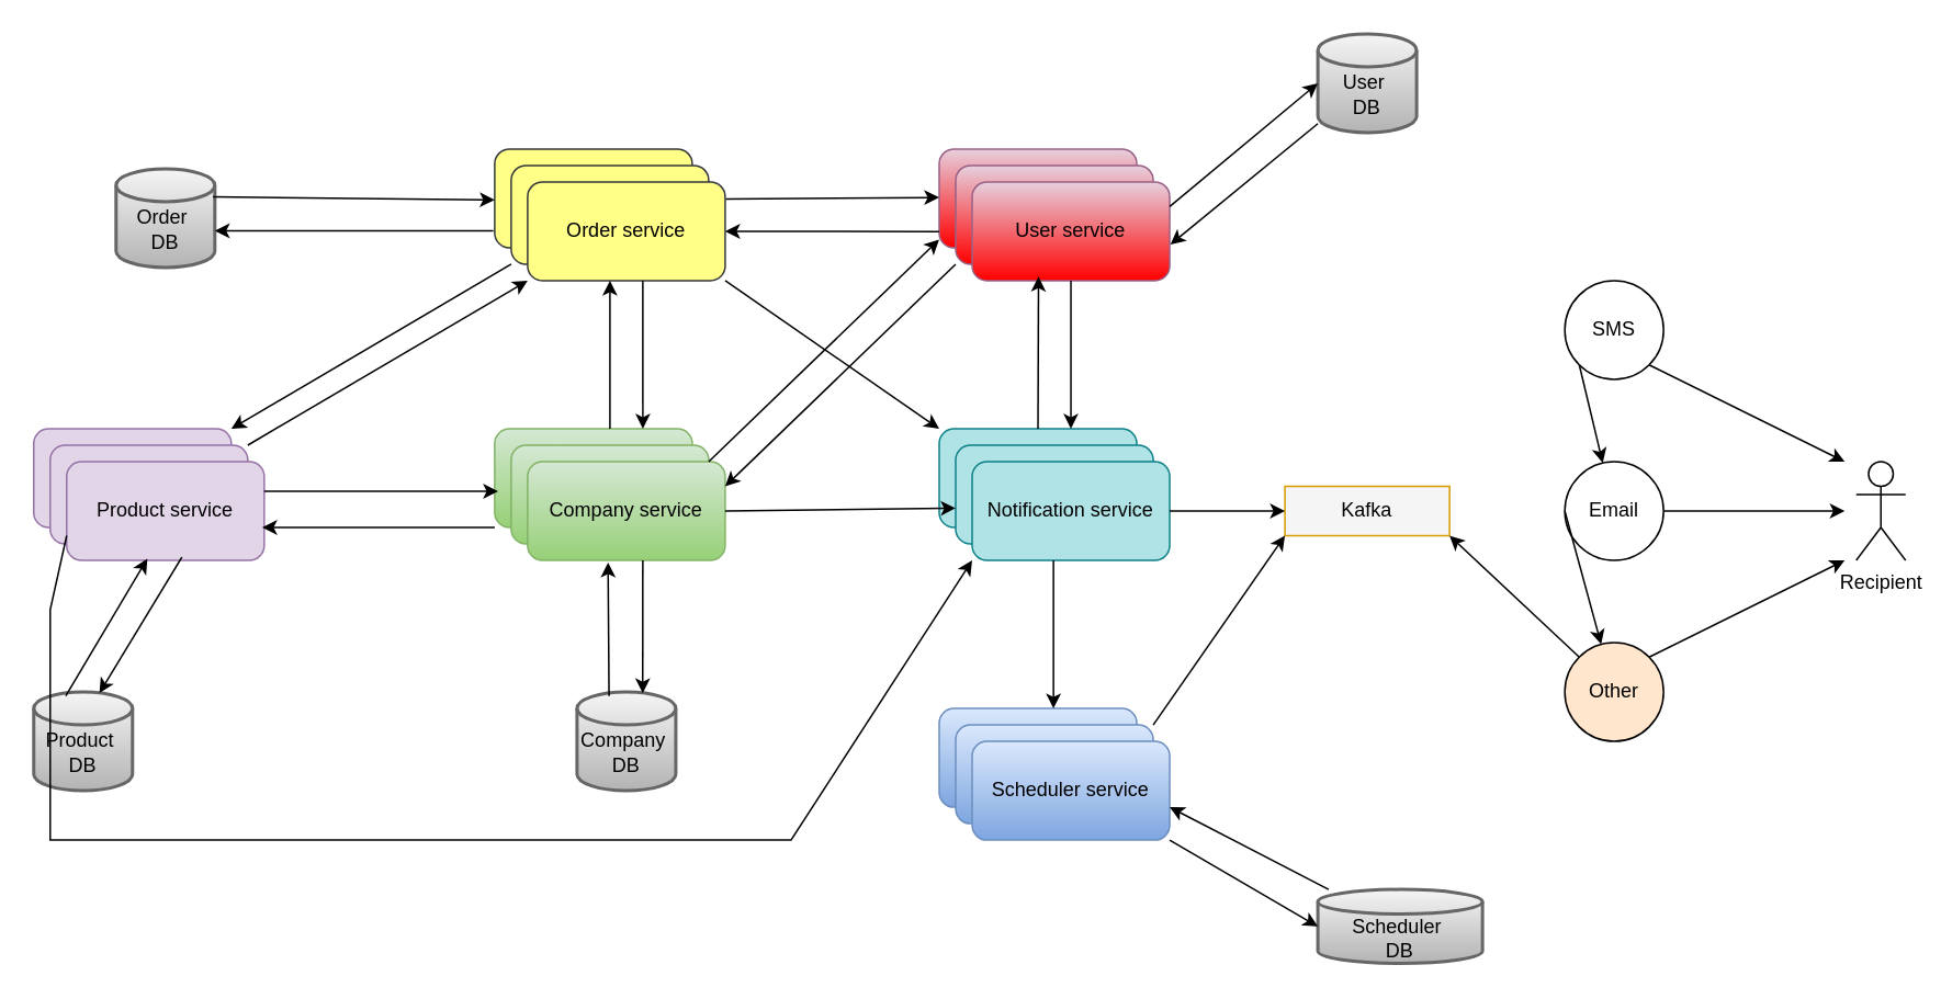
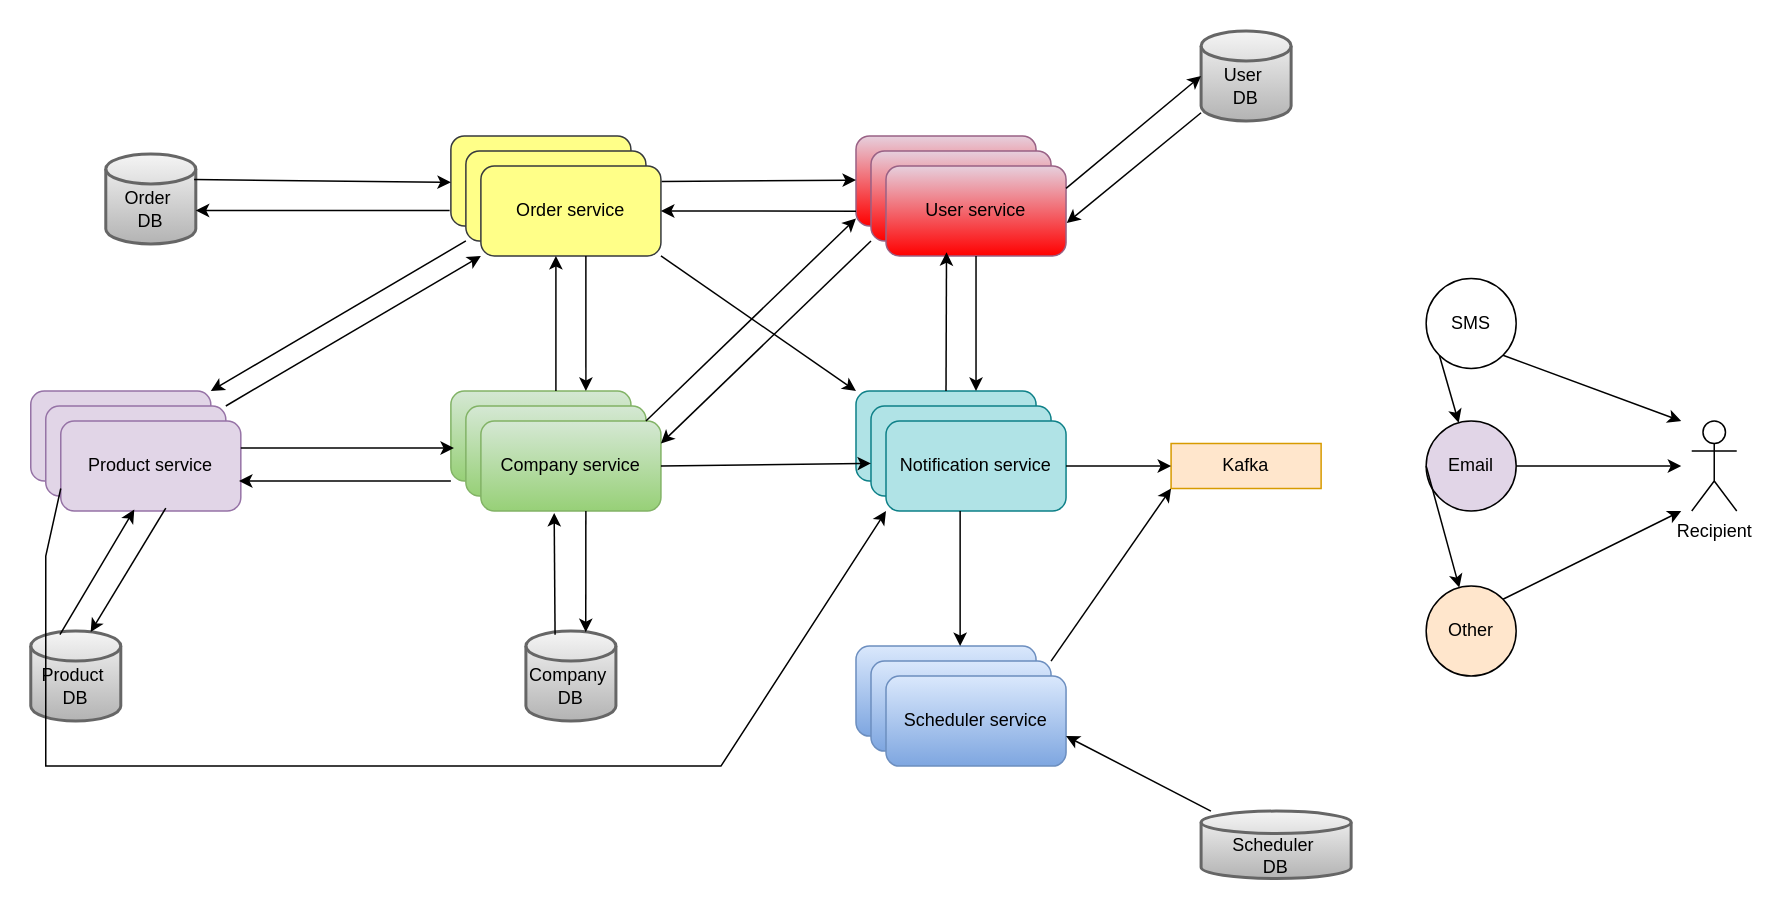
- <mxCell id="22" value="SMS" style="ellipse;whiteSpace=wrap;html=1;aspect=fixed;" vertex="1" parent="1"><mxGeometry x="950" y="170" width="60" height="60" as="geometry" /></mxCell>
+ <mxCell id="22" value="SMS" style="ellipse;whiteSpace=wrap;html=1;aspect=fixed;" vertex="1" parent="1"><mxGeometry x="950" y="185" width="60" height="60" as="geometry" /></mxCell>
- <mxCell id="5" value="Kafka" style="rounded=0;whiteSpace=wrap;html=1;fillColor=#f5f5f5;strokeColor=#d79b00;" vertex="1" parent="1"><mxGeometry x="780" y="295" width="100" height="30" as="geometry" /></mxCell>
+ <mxCell id="5" value="Kafka" style="rounded=0;whiteSpace=wrap;html=1;fillColor=#ffe6cc;strokeColor=#d79b00;" vertex="1" parent="1"><mxGeometry x="780" y="295" width="100" height="30" as="geometry" /></mxCell>
- <mxCell id="23" value="Email" style="ellipse;whiteSpace=wrap;html=1;aspect=fixed;" vertex="1" parent="1"><mxGeometry x="950" y="280" width="60" height="60" as="geometry" /></mxCell>
+ <mxCell id="23" value="Email" style="ellipse;whiteSpace=wrap;html=1;aspect=fixed;fillColor=#e1d5e7;" vertex="1" parent="1"><mxGeometry x="950" y="280" width="60" height="60" as="geometry" /></mxCell>
- <mxCell id="27" value="" style="endArrow=classic;html=1;rounded=0;entryX=1;entryY=1;entryDx=0;entryDy=0;exitX=0;exitY=0;exitDx=0;exitDy=0;" edge="1" parent="1" source="24" target="5"><mxGeometry width="50" height="50" relative="1" as="geometry"><mxPoint x="900" y="315" as="sourcePoint" /><mxPoint x="970" y="230" as="targetPoint" /></mxGeometry></mxCell>
- <mxCell id="19" value="" style="endArrow=classic;html=1;rounded=0;exitX=1;exitY=1;exitDx=0;exitDy=0;entryX=0;entryY=0.5;entryDx=0;entryDy=0;entryPerimeter=0;" edge="1" parent="1" target="18" source="15"><mxGeometry width="50" height="50" relative="1" as="geometry"><mxPoint x="720" y="135" as="sourcePoint" /><mxPoint x="790" y="110" as="targetPoint" /><Array as="points" /></mxGeometry></mxCell>
